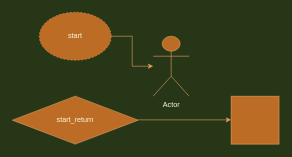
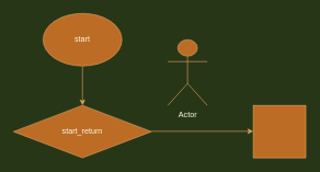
- <mxCell id="3" value="start" style="ellipse;whiteSpace=wrap;html=1;fillColor=#BC6C25;strokeColor=#DDA15E;fontColor=#FEFAE0;dashed=1;" vertex="1" parent="1"><mxGeometry x="65" y="20" width="120" height="80" as="geometry" /></mxCell>
+ <mxCell id="3" value="start" style="ellipse;whiteSpace=wrap;html=1;fillColor=#BC6C25;strokeColor=#DDA15E;fontColor=#FEFAE0;" vertex="1" parent="1"><mxGeometry x="65" y="20" width="120" height="80" as="geometry" /></mxCell>
- <mxCell id="2" style="edgeStyle=orthogonalEdgeStyle;rounded=0;orthogonalLoop=1;jettySize=auto;html=1;strokeColor=#DDA15E;fontColor=#FEFAE0;labelBackgroundColor=#283618;" edge="1" parent="1" source="3" target="7"><mxGeometry relative="1" as="geometry" /></mxCell>
+ <mxCell id="2" style="edgeStyle=orthogonalEdgeStyle;rounded=0;orthogonalLoop=1;jettySize=auto;html=1;entryX=0.5;entryY=0;entryDx=0;entryDy=0;strokeColor=#DDA15E;fontColor=#FEFAE0;labelBackgroundColor=#283618;" edge="1" parent="1" source="3" target="4"><mxGeometry relative="1" as="geometry" /></mxCell>
